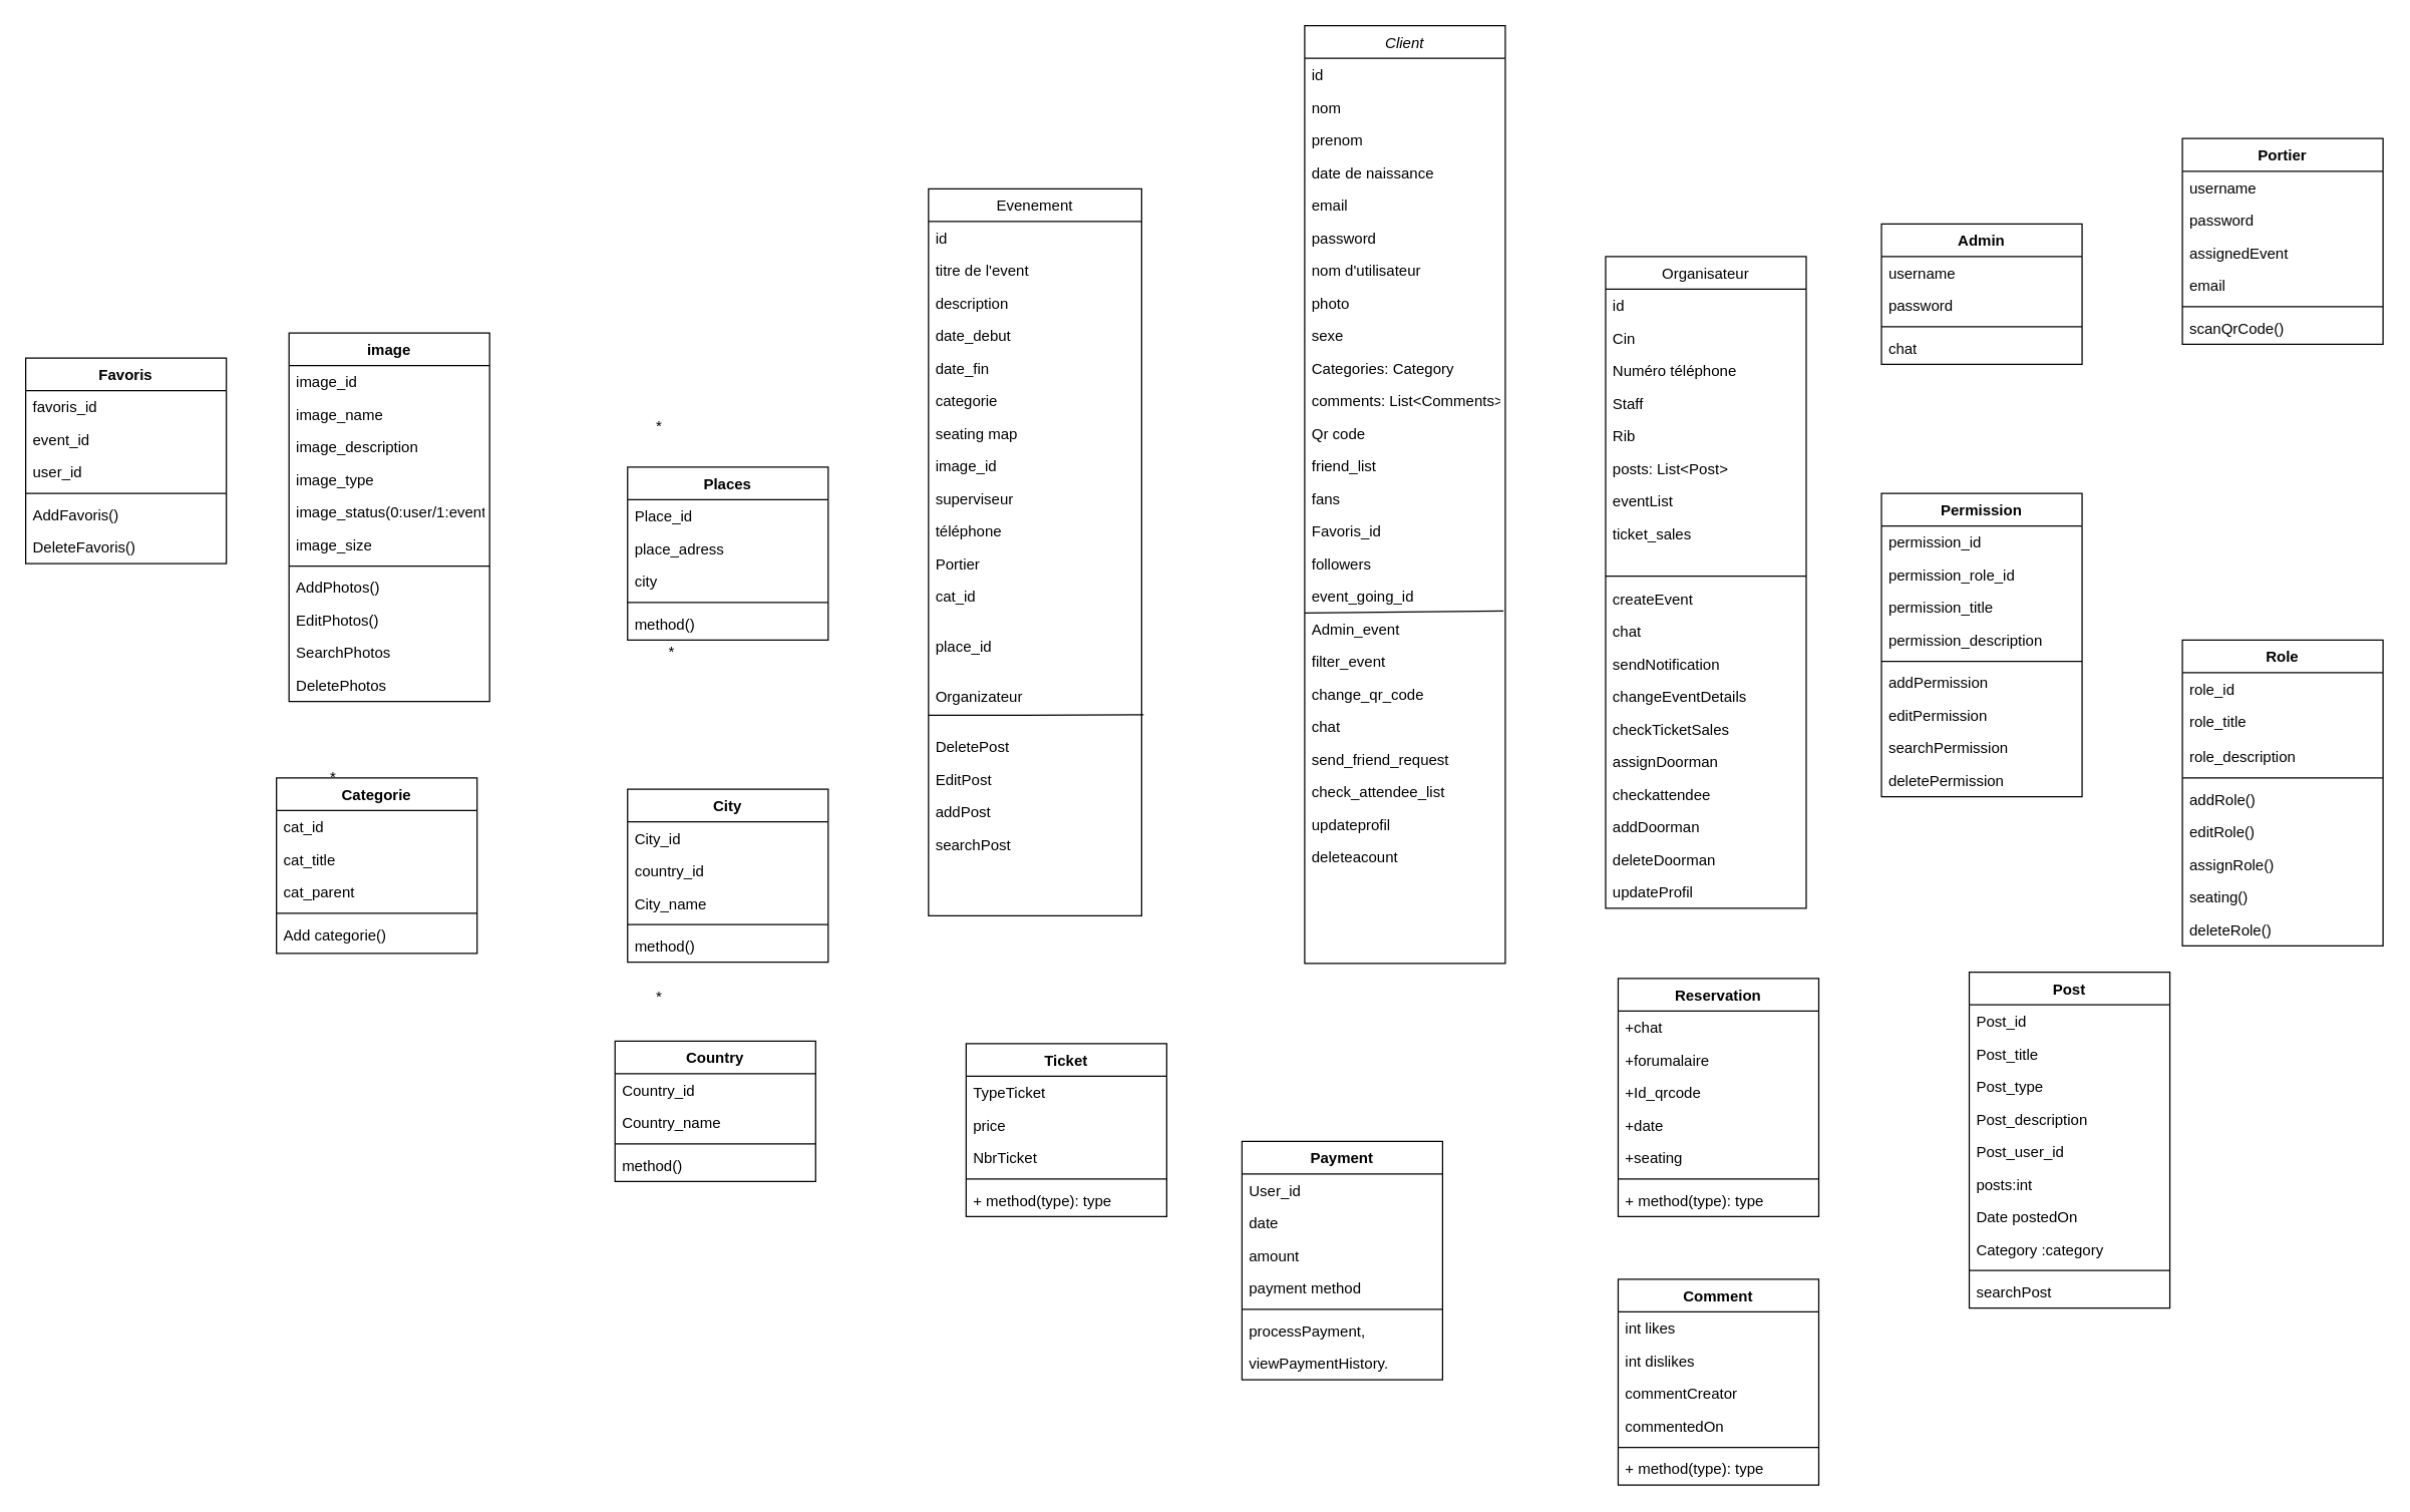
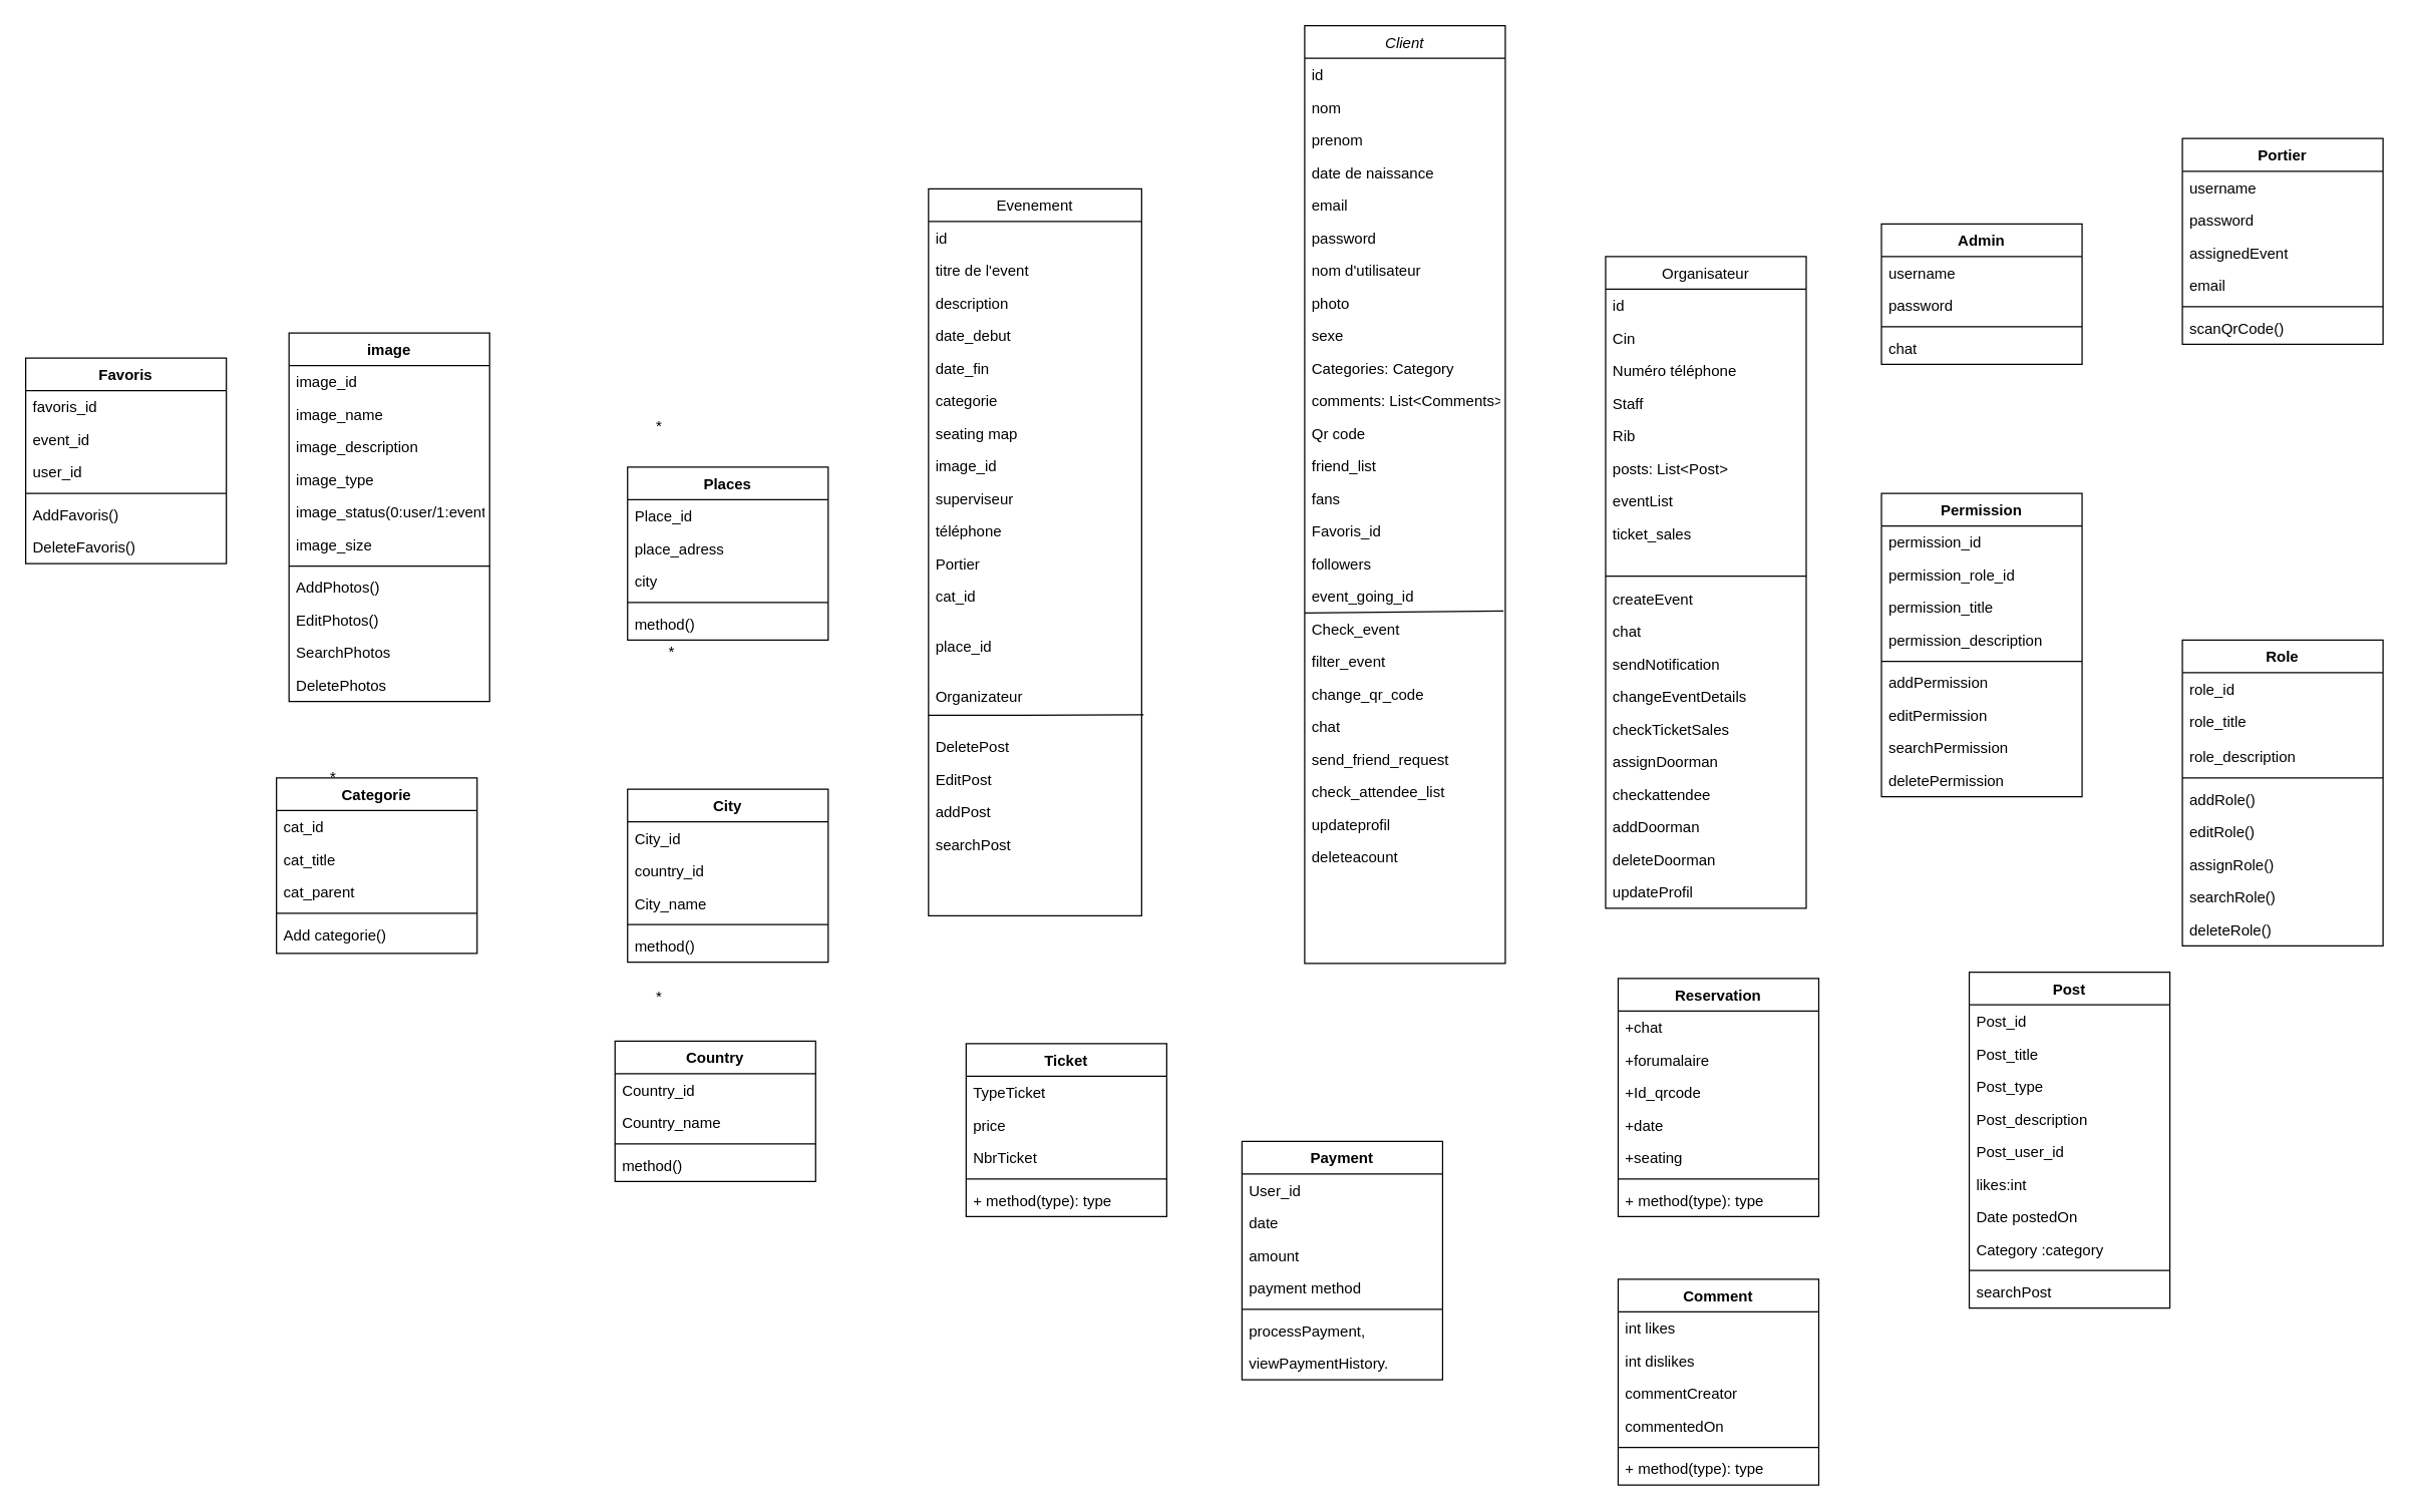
- <mxCell id="21" value="Admin_event" style="text;align=left;verticalAlign=top;spacingLeft=4;spacingRight=4;overflow=hidden;rotatable=0;points=[[0,0.5],[1,0.5]];portConstraint=eastwest;" parent="2" vertex="1"><mxGeometry y="468" width="160" height="26" as="geometry" /></mxCell>
+ <mxCell id="21" value="Check_event" style="text;align=left;verticalAlign=top;spacingLeft=4;spacingRight=4;overflow=hidden;rotatable=0;points=[[0,0.5],[1,0.5]];portConstraint=eastwest;" parent="2" vertex="1"><mxGeometry y="468" width="160" height="26" as="geometry" /></mxCell>
- <mxCell id="143" value="seating()" style="text;strokeColor=none;fillColor=none;align=left;verticalAlign=top;spacingLeft=4;spacingRight=4;overflow=hidden;rotatable=0;points=[[0,0.5],[1,0.5]];portConstraint=eastwest;" parent="135" vertex="1"><mxGeometry y="192" width="160" height="26" as="geometry" /></mxCell>
+ <mxCell id="143" value="searchRole()" style="text;strokeColor=none;fillColor=none;align=left;verticalAlign=top;spacingLeft=4;spacingRight=4;overflow=hidden;rotatable=0;points=[[0,0.5],[1,0.5]];portConstraint=eastwest;" parent="135" vertex="1"><mxGeometry y="192" width="160" height="26" as="geometry" /></mxCell>
- <mxCell id="86" value="posts:int" style="text;strokeColor=none;fillColor=none;align=left;verticalAlign=top;spacingLeft=4;spacingRight=4;overflow=hidden;rotatable=0;points=[[0,0.5],[1,0.5]];portConstraint=eastwest;" parent="80" vertex="1"><mxGeometry y="156" width="160" height="26" as="geometry" /></mxCell>
+ <mxCell id="86" value="likes:int" style="text;strokeColor=none;fillColor=none;align=left;verticalAlign=top;spacingLeft=4;spacingRight=4;overflow=hidden;rotatable=0;points=[[0,0.5],[1,0.5]];portConstraint=eastwest;" parent="80" vertex="1"><mxGeometry y="156" width="160" height="26" as="geometry" /></mxCell>
